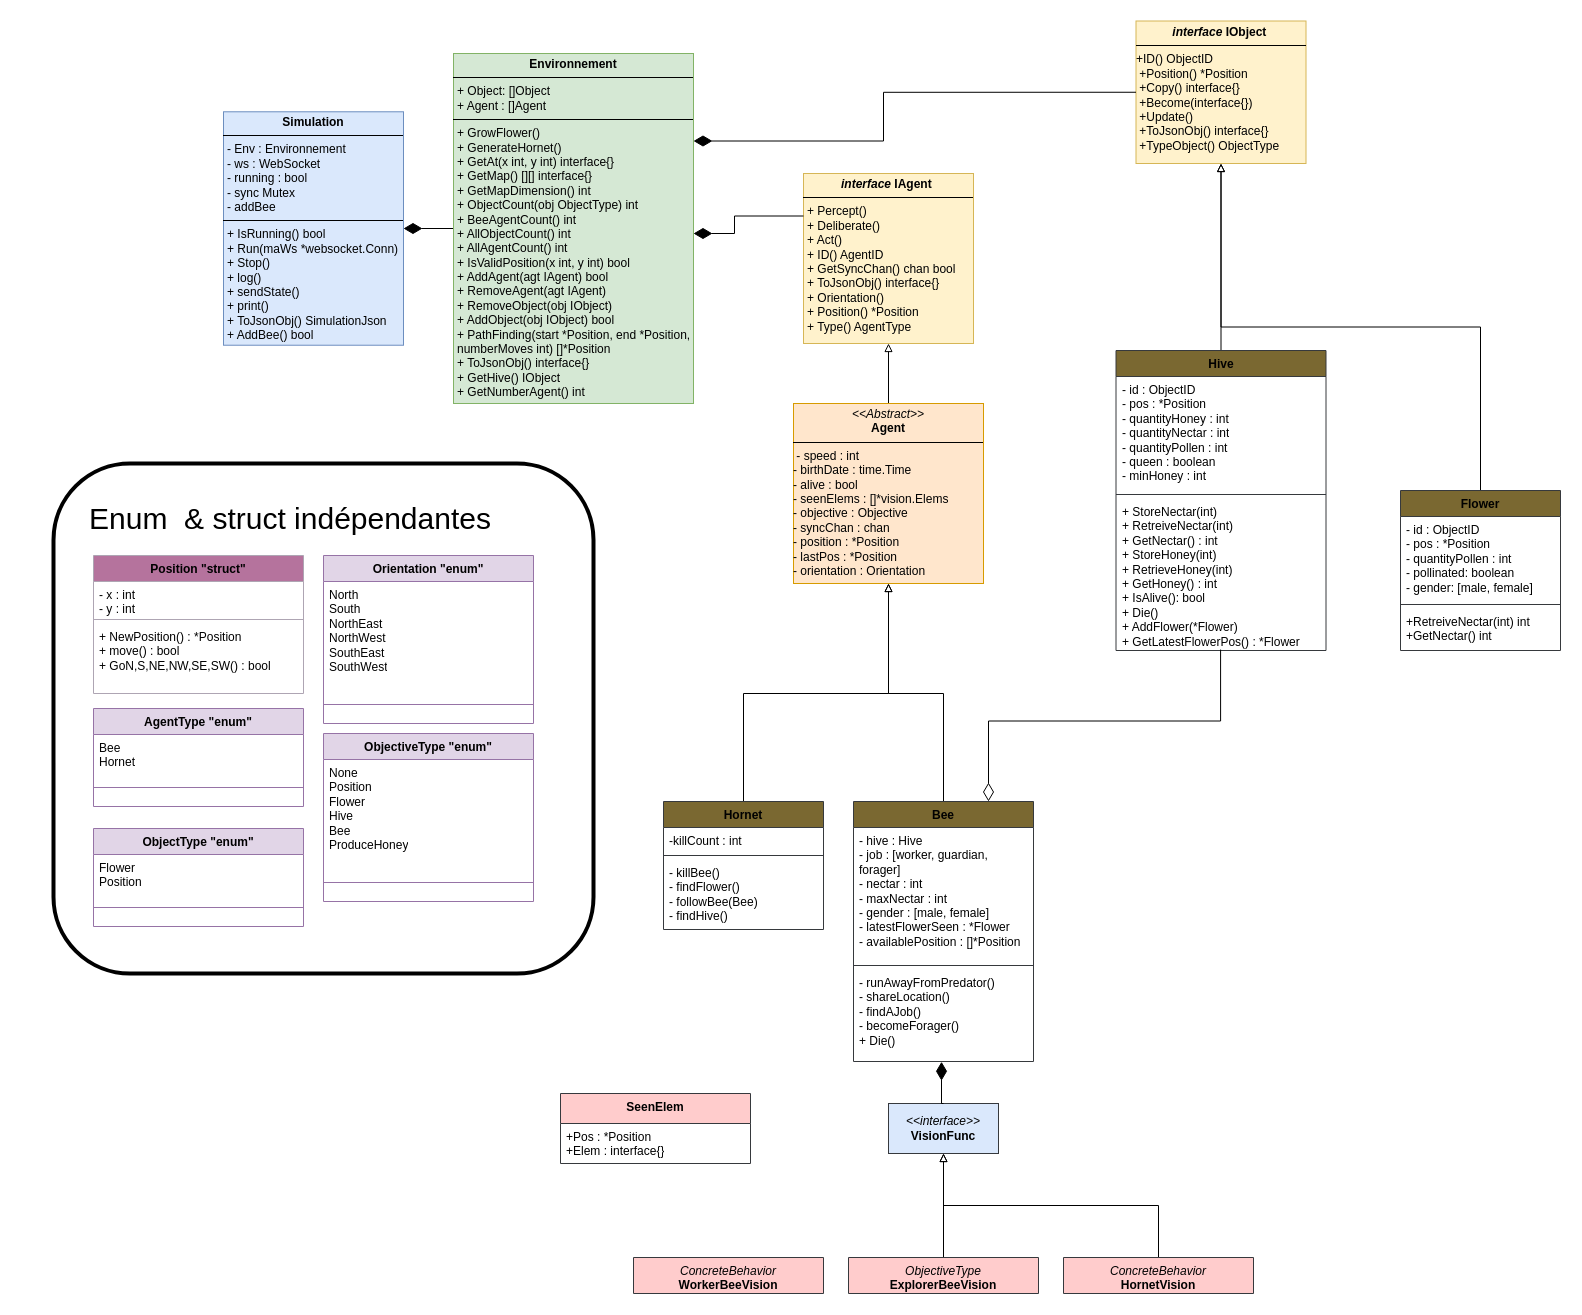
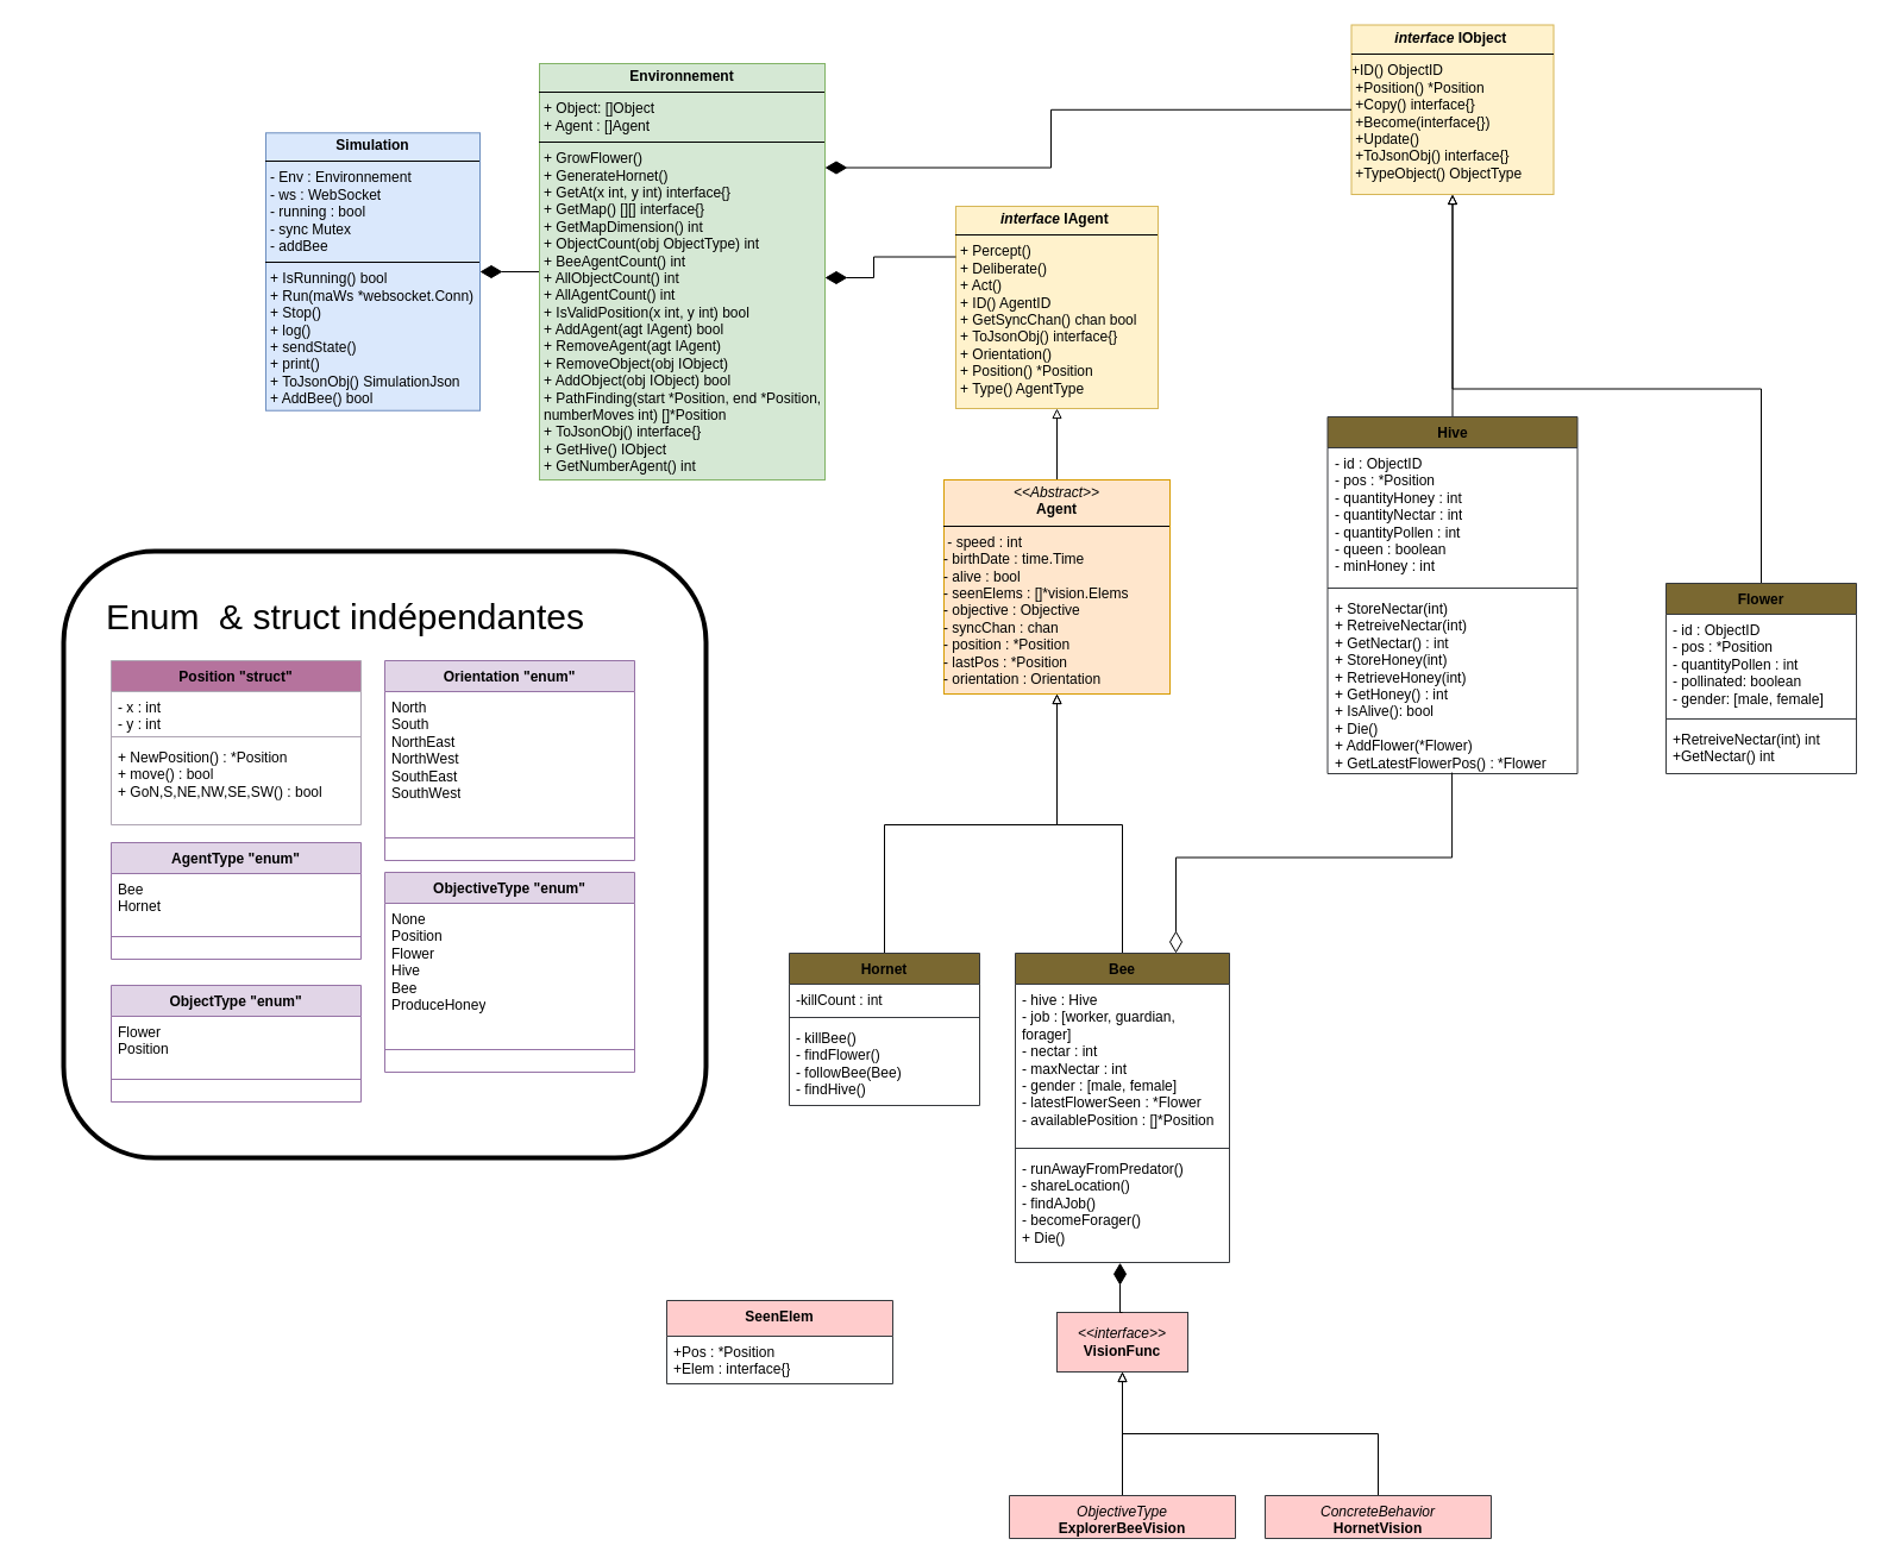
- <mxCell id="26" value="&lt;i&gt;&amp;lt;&amp;lt;interface&amp;gt;&amp;gt;&lt;/i&gt;&lt;br&gt;&lt;div&gt;&lt;b&gt;VisionFunc&lt;/b&gt;&lt;/div&gt;" style="html=1;whiteSpace=wrap;fillColor=#dae8fc;strokeColor=#36393d;" parent="1" vertex="1"><mxGeometry x="888" y="1103" width="110" height="50" as="geometry" /></mxCell>
+ <mxCell id="26" value="&lt;i&gt;&amp;lt;&amp;lt;interface&amp;gt;&amp;gt;&lt;/i&gt;&lt;br&gt;&lt;div&gt;&lt;b&gt;VisionFunc&lt;/b&gt;&lt;/div&gt;" style="html=1;whiteSpace=wrap;fillColor=#ffcccc;strokeColor=#36393d;" parent="1" vertex="1"><mxGeometry x="888" y="1103" width="110" height="50" as="geometry" /></mxCell>
- <mxCell id="29" value="&lt;i style=&quot;font-weight: 400;&quot;&gt;ConcreteBehavior&lt;br&gt;&lt;/i&gt;&lt;span style=&quot;font-weight: 400;&quot;&gt;&lt;b&gt;WorkerBeeVision&lt;br&gt;&lt;/b&gt;&lt;/span&gt;" style="swimlane;fontStyle=1;align=center;verticalAlign=top;childLayout=stackLayout;horizontal=1;startSize=40;horizontalStack=0;resizeParent=1;resizeParentMax=0;resizeLast=0;collapsible=1;marginBottom=0;whiteSpace=wrap;html=1;fillColor=#ffcccc;strokeColor=#36393d;" parent="1" vertex="1"><mxGeometry x="633" y="1257" width="190" height="36" as="geometry" /></mxCell>
